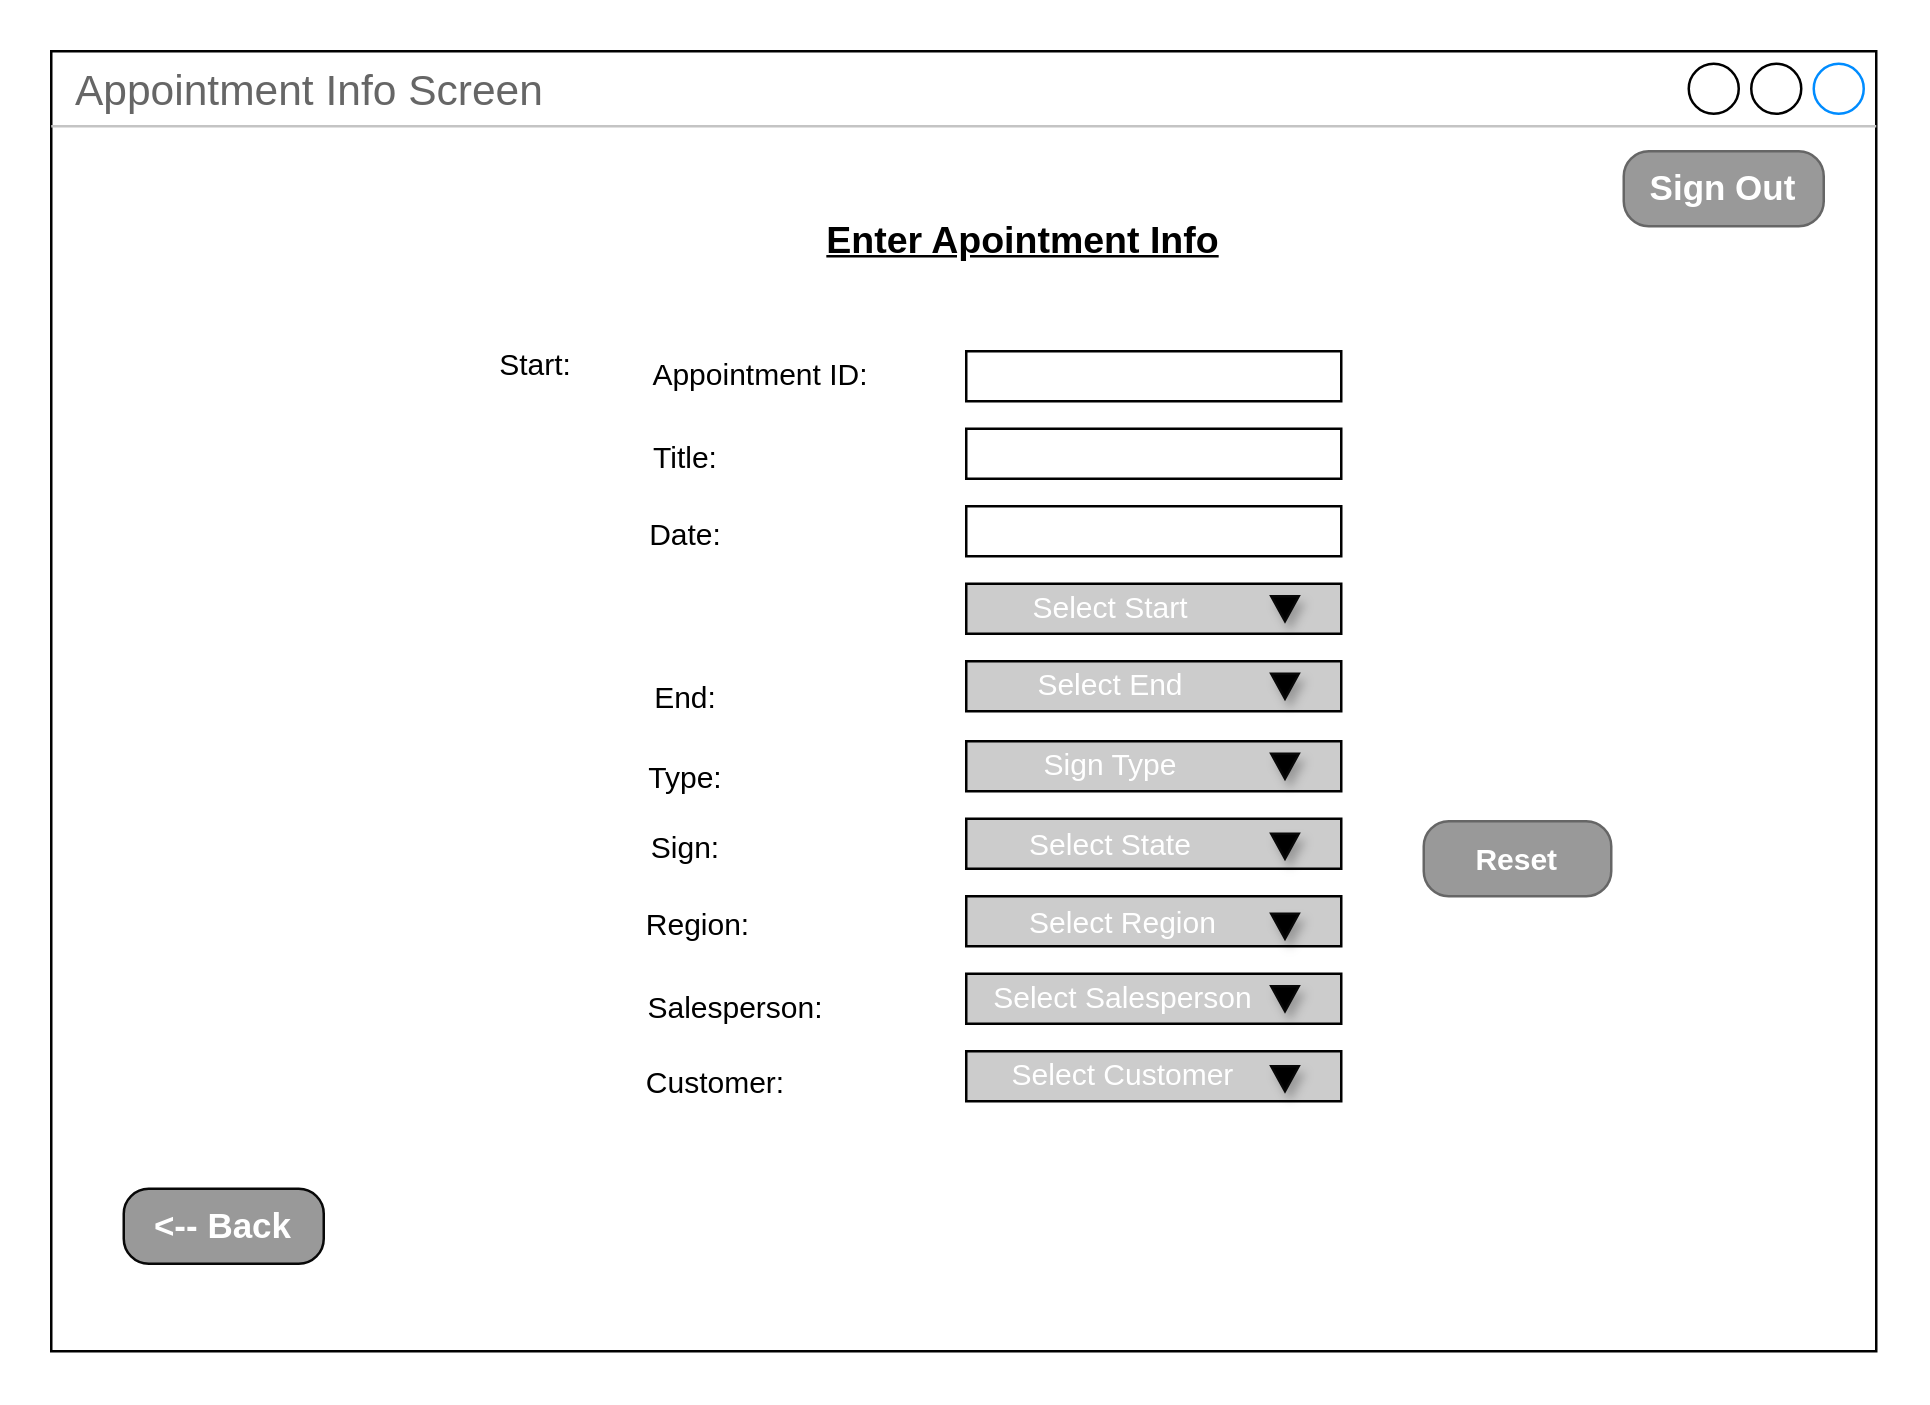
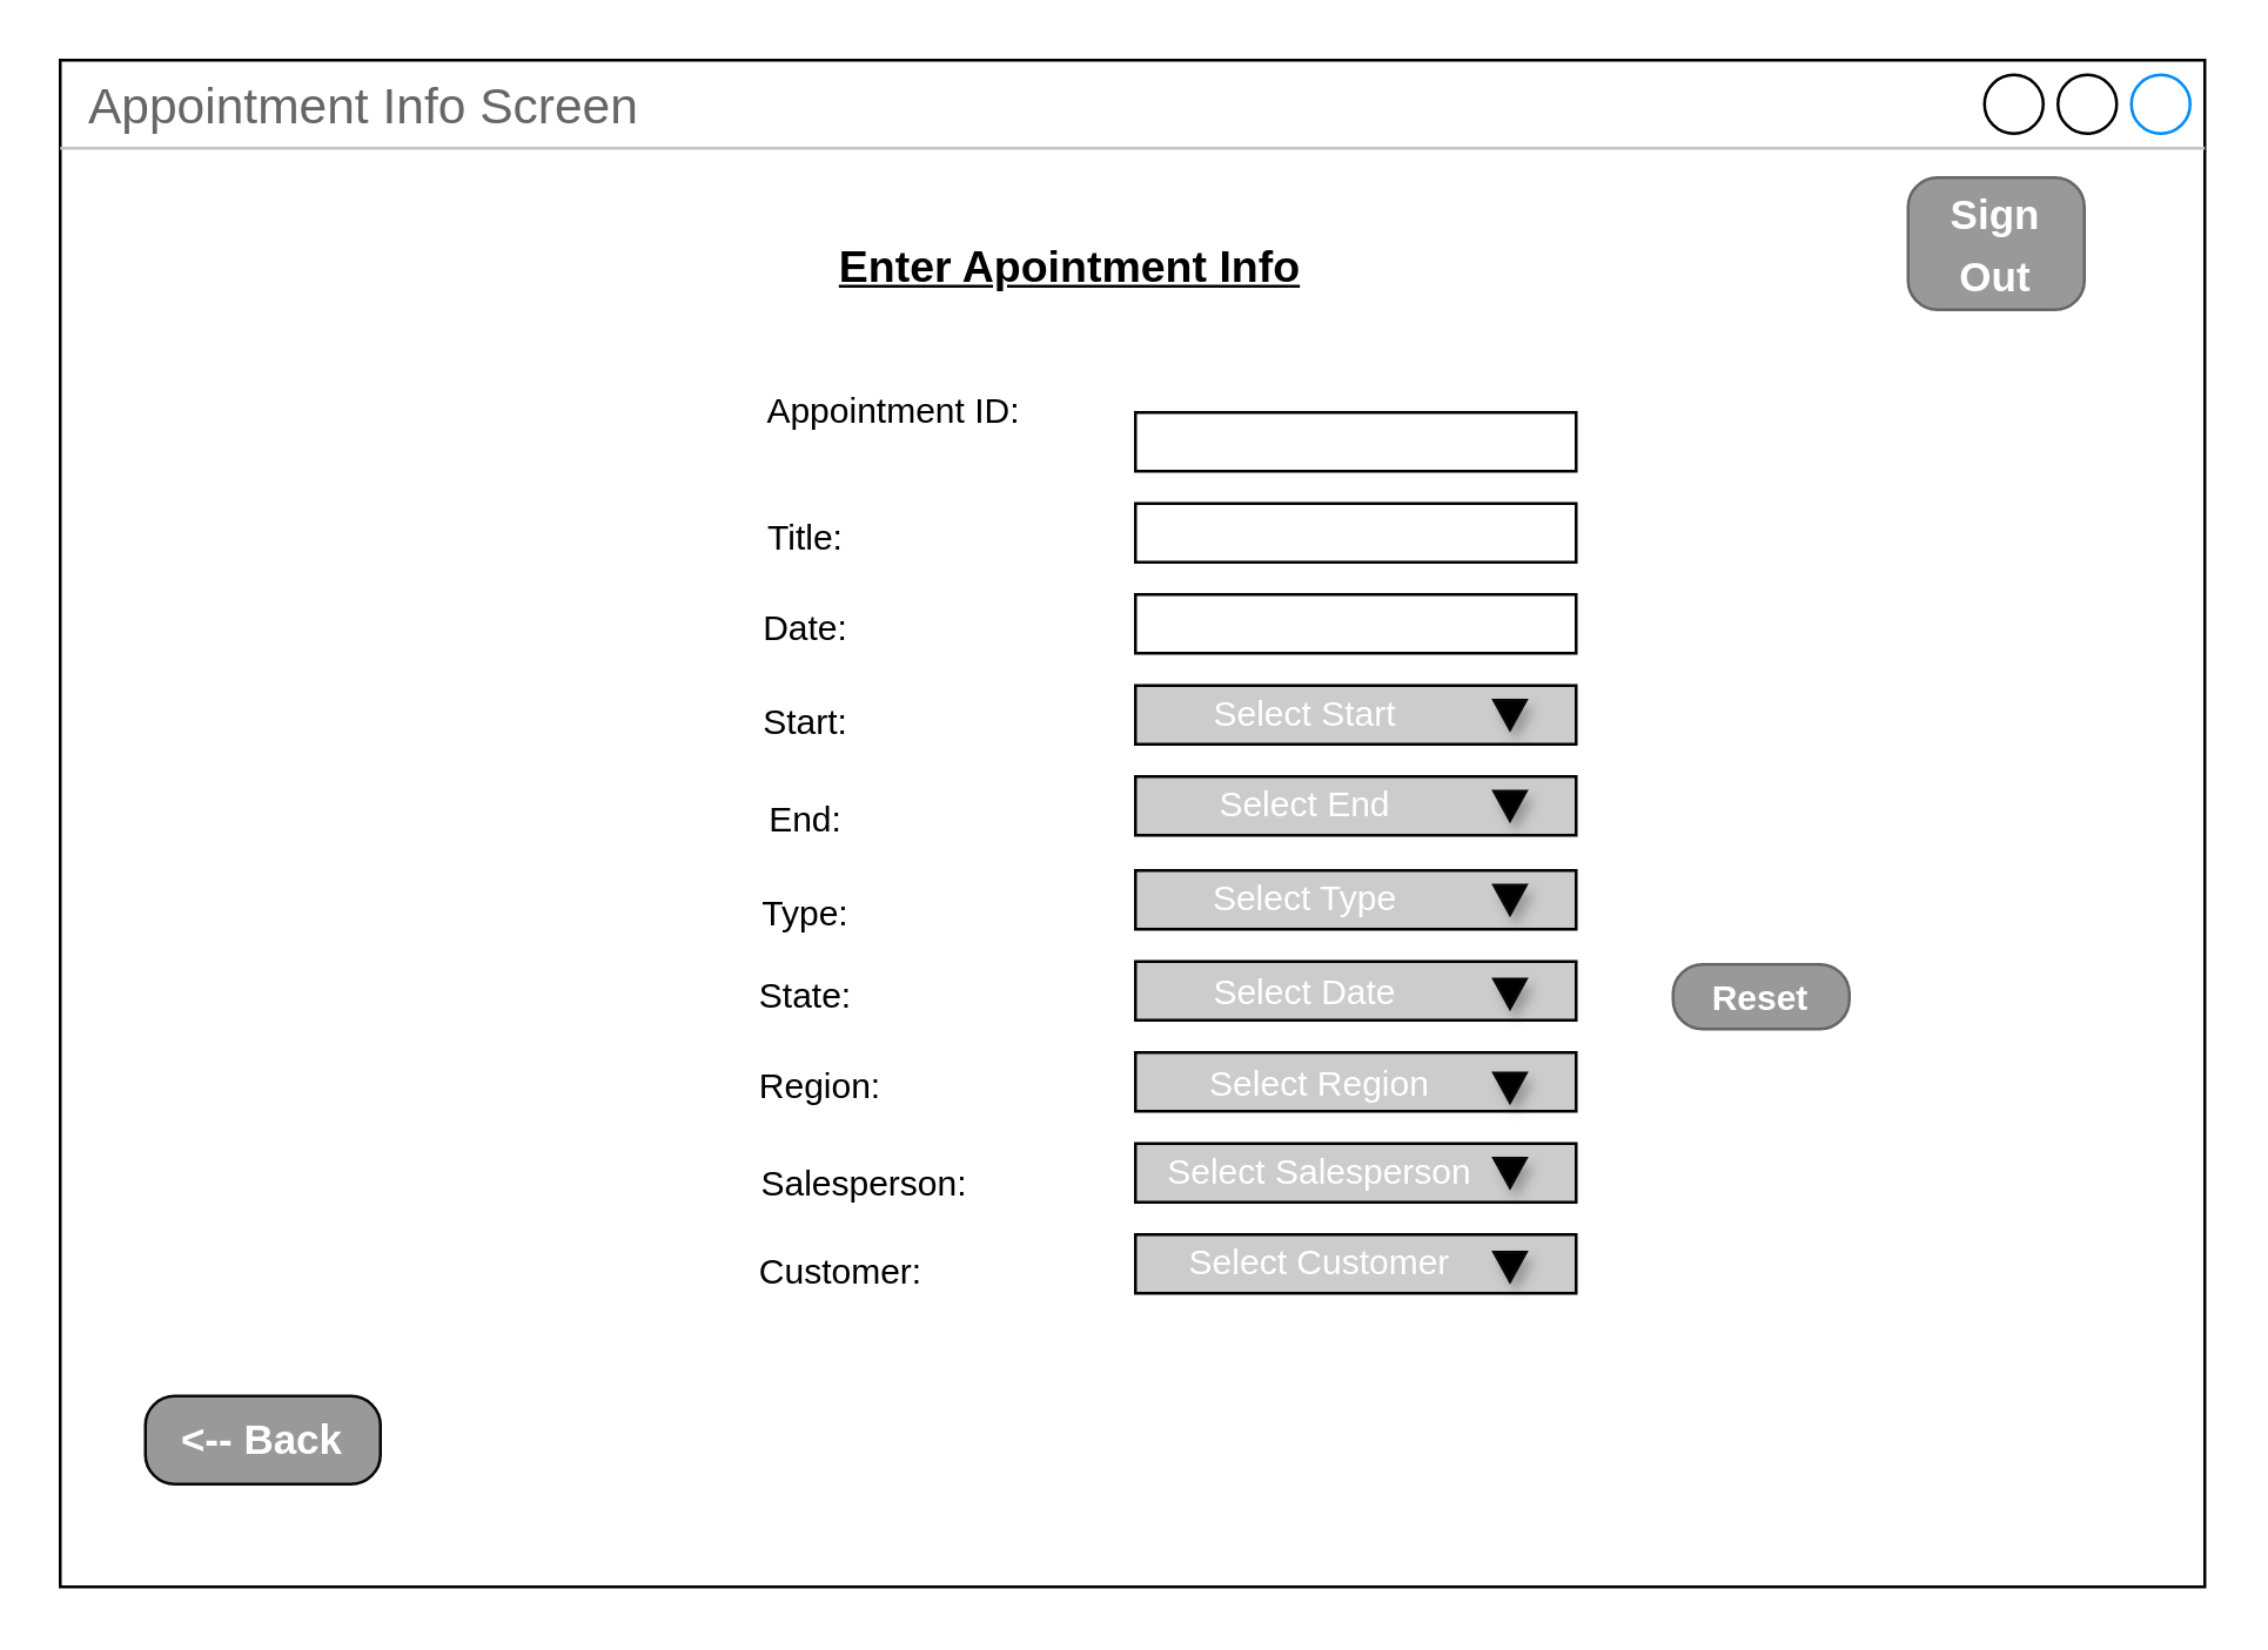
- <mxCell id="13" value="&lt;font style=&quot;font-size: 14px;&quot;&gt;Sign Out&lt;/font&gt;" style="strokeWidth=1;shadow=0;dashed=0;align=center;html=1;shape=mxgraph.mockup.buttons.button;strokeColor=#666666;fontColor=#ffffff;mainText=;buttonStyle=round;fontSize=17;fontStyle=1;fillColor=#999999;whiteSpace=wrap;" parent="1" vertex="1"><mxGeometry x="649" y="60" width="80" height="30" as="geometry" /></mxCell>
+ <mxCell id="13" value="&lt;font style=&quot;font-size: 14px;&quot;&gt;Sign Out&lt;/font&gt;" style="strokeWidth=1;shadow=0;dashed=0;align=center;html=1;shape=mxgraph.mockup.buttons.button;strokeColor=#666666;fontColor=#ffffff;mainText=;buttonStyle=round;fontSize=17;fontStyle=1;fillColor=#999999;whiteSpace=wrap;" parent="1" vertex="1"><mxGeometry x="649" y="60" width="60" height="45" as="geometry" /></mxCell>
- <mxCell id="4" value="&lt;u&gt;Enter Apointment Info&lt;/u&gt;" style="text;strokeColor=none;align=center;fillColor=none;html=1;verticalAlign=middle;whiteSpace=wrap;rounded=0;fontStyle=1;fontSize=15;" parent="1" vertex="1"><mxGeometry x="329" y="80" width="160" height="30" as="geometry" /></mxCell>
+ <mxCell id="4" value="&lt;u&gt;Enter Apointment Info&lt;/u&gt;" style="text;strokeColor=none;align=center;fillColor=none;html=1;verticalAlign=middle;whiteSpace=wrap;rounded=0;fontStyle=1;fontSize=15;" parent="1" vertex="1"><mxGeometry x="284" y="75" width="160" height="30" as="geometry" /></mxCell>
- <mxCell id="6" value="Start:" style="text;strokeColor=none;align=center;fillColor=none;html=1;verticalAlign=middle;whiteSpace=wrap;rounded=0;" parent="1" vertex="1"><mxGeometry x="199" y="132" width="30" height="28" as="geometry" /></mxCell>
+ <mxCell id="6" value="Start:" style="text;strokeColor=none;align=center;fillColor=none;html=1;verticalAlign=middle;whiteSpace=wrap;rounded=0;" parent="1" vertex="1"><mxGeometry x="259" y="232" width="30" height="28" as="geometry" /></mxCell>
- <mxCell id="8" value="Appointment ID:" style="text;strokeColor=none;align=center;fillColor=none;html=1;verticalAlign=middle;whiteSpace=wrap;rounded=0;" parent="1" vertex="1"><mxGeometry x="259" y="135" width="90" height="30" as="geometry" /></mxCell>
+ <mxCell id="8" value="Appointment ID:" style="text;strokeColor=none;align=center;fillColor=none;html=1;verticalAlign=middle;whiteSpace=wrap;rounded=0;" parent="1" vertex="1"><mxGeometry x="259" y="125" width="90" height="30" as="geometry" /></mxCell>
- <mxCell id="30" value="&lt;font color=&quot;#ffffff&quot;&gt;Sign Type&lt;/font&gt;" style="text;strokeColor=none;align=center;fillColor=none;html=1;verticalAlign=middle;whiteSpace=wrap;rounded=0;shadow=1;fontSize=12;" parent="1" vertex="1"><mxGeometry x="409" y="301" width="70" height="10" as="geometry" /></mxCell>
+ <mxCell id="30" value="&lt;font color=&quot;#ffffff&quot;&gt;Select Type&lt;/font&gt;" style="text;strokeColor=none;align=center;fillColor=none;html=1;verticalAlign=middle;whiteSpace=wrap;rounded=0;shadow=1;fontSize=12;" parent="1" vertex="1"><mxGeometry x="409" y="301" width="70" height="10" as="geometry" /></mxCell>
- <mxCell id="31" value="&lt;font color=&quot;#ffffff&quot;&gt;Select State&lt;/font&gt;" style="text;strokeColor=none;align=center;fillColor=none;html=1;verticalAlign=middle;whiteSpace=wrap;rounded=0;shadow=1;fontSize=12;" parent="1" vertex="1"><mxGeometry x="409" y="333" width="70" height="10" as="geometry" /></mxCell>
+ <mxCell id="31" value="&lt;font color=&quot;#ffffff&quot;&gt;Select Date&lt;/font&gt;" style="text;strokeColor=none;align=center;fillColor=none;html=1;verticalAlign=middle;whiteSpace=wrap;rounded=0;shadow=1;fontSize=12;" parent="1" vertex="1"><mxGeometry x="409" y="333" width="70" height="10" as="geometry" /></mxCell>
- <mxCell id="5" value="Sign:" style="text;strokeColor=none;align=center;fillColor=none;html=1;verticalAlign=middle;whiteSpace=wrap;rounded=0;" parent="1" vertex="1"><mxGeometry x="259" y="324" width="30" height="30" as="geometry" /></mxCell>
+ <mxCell id="5" value="State:" style="text;strokeColor=none;align=center;fillColor=none;html=1;verticalAlign=middle;whiteSpace=wrap;rounded=0;" parent="1" vertex="1"><mxGeometry x="259" y="324" width="30" height="30" as="geometry" /></mxCell>
- <mxCell id="14" value="&lt;font style=&quot;font-size: 12px;&quot;&gt;Reset&lt;/font&gt;" style="strokeWidth=1;shadow=0;dashed=0;align=center;html=1;shape=mxgraph.mockup.buttons.button;strokeColor=#666666;fontColor=#ffffff;mainText=;buttonStyle=round;fontSize=17;fontStyle=1;fillColor=#999999;whiteSpace=wrap;" parent="1" vertex="1"><mxGeometry x="569" y="328" width="75" height="30" as="geometry" /></mxCell>
+ <mxCell id="14" value="&lt;font style=&quot;font-size: 12px;&quot;&gt;Reset&lt;/font&gt;" style="strokeWidth=1;shadow=0;dashed=0;align=center;html=1;shape=mxgraph.mockup.buttons.button;strokeColor=#666666;fontColor=#ffffff;mainText=;buttonStyle=round;fontSize=17;fontStyle=1;fillColor=#999999;whiteSpace=wrap;" parent="1" vertex="1"><mxGeometry x="569" y="328" width="60" height="22" as="geometry" /></mxCell>
